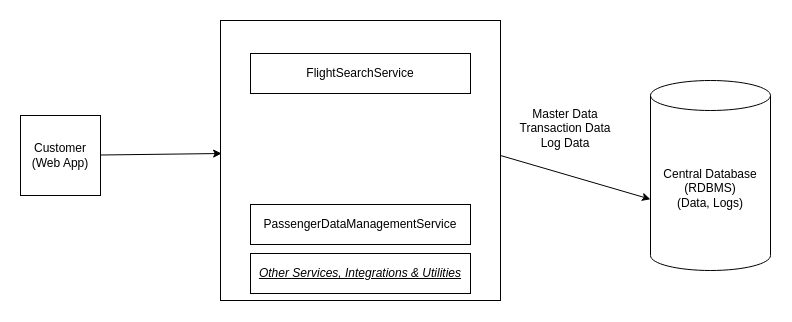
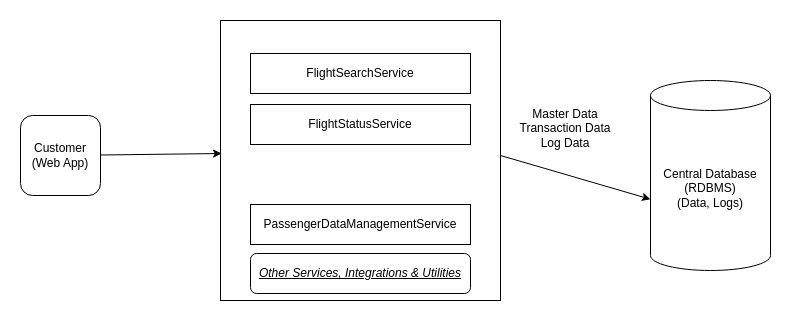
+ <mxCell id="5" value="FlightStatusService" style="rounded=0;whiteSpace=wrap;html=1;" vertex="1" parent="1"><mxGeometry x="250" y="104" width="220" height="40" as="geometry" /></mxCell>
- <mxCell id="10" value="Customer&lt;br&gt;(Web App)" style="whiteSpace=wrap;html=1;aspect=fixed;" vertex="1" parent="1"><mxGeometry x="20" y="115" width="80" height="80" as="geometry" /></mxCell>
+ <mxCell id="10" value="Customer&lt;br&gt;(Web App)" style="whiteSpace=wrap;html=1;aspect=fixed;rounded=1;" vertex="1" parent="1"><mxGeometry x="20" y="115" width="80" height="80" as="geometry" /></mxCell>
- <mxCell id="11" value="&lt;u&gt;&lt;i&gt;Other Services, Integrations &amp;amp; Utilities&lt;/i&gt;&lt;/u&gt;" style="rounded=0;whiteSpace=wrap;html=1;" vertex="1" parent="1"><mxGeometry x="250" y="253" width="220" height="40" as="geometry" /></mxCell>
+ <mxCell id="11" value="&lt;u&gt;&lt;i&gt;Other Services, Integrations &amp;amp; Utilities&lt;/i&gt;&lt;/u&gt;" style="whiteSpace=wrap;html=1;rounded=1;" vertex="1" parent="1"><mxGeometry x="250" y="253" width="220" height="40" as="geometry" /></mxCell>
